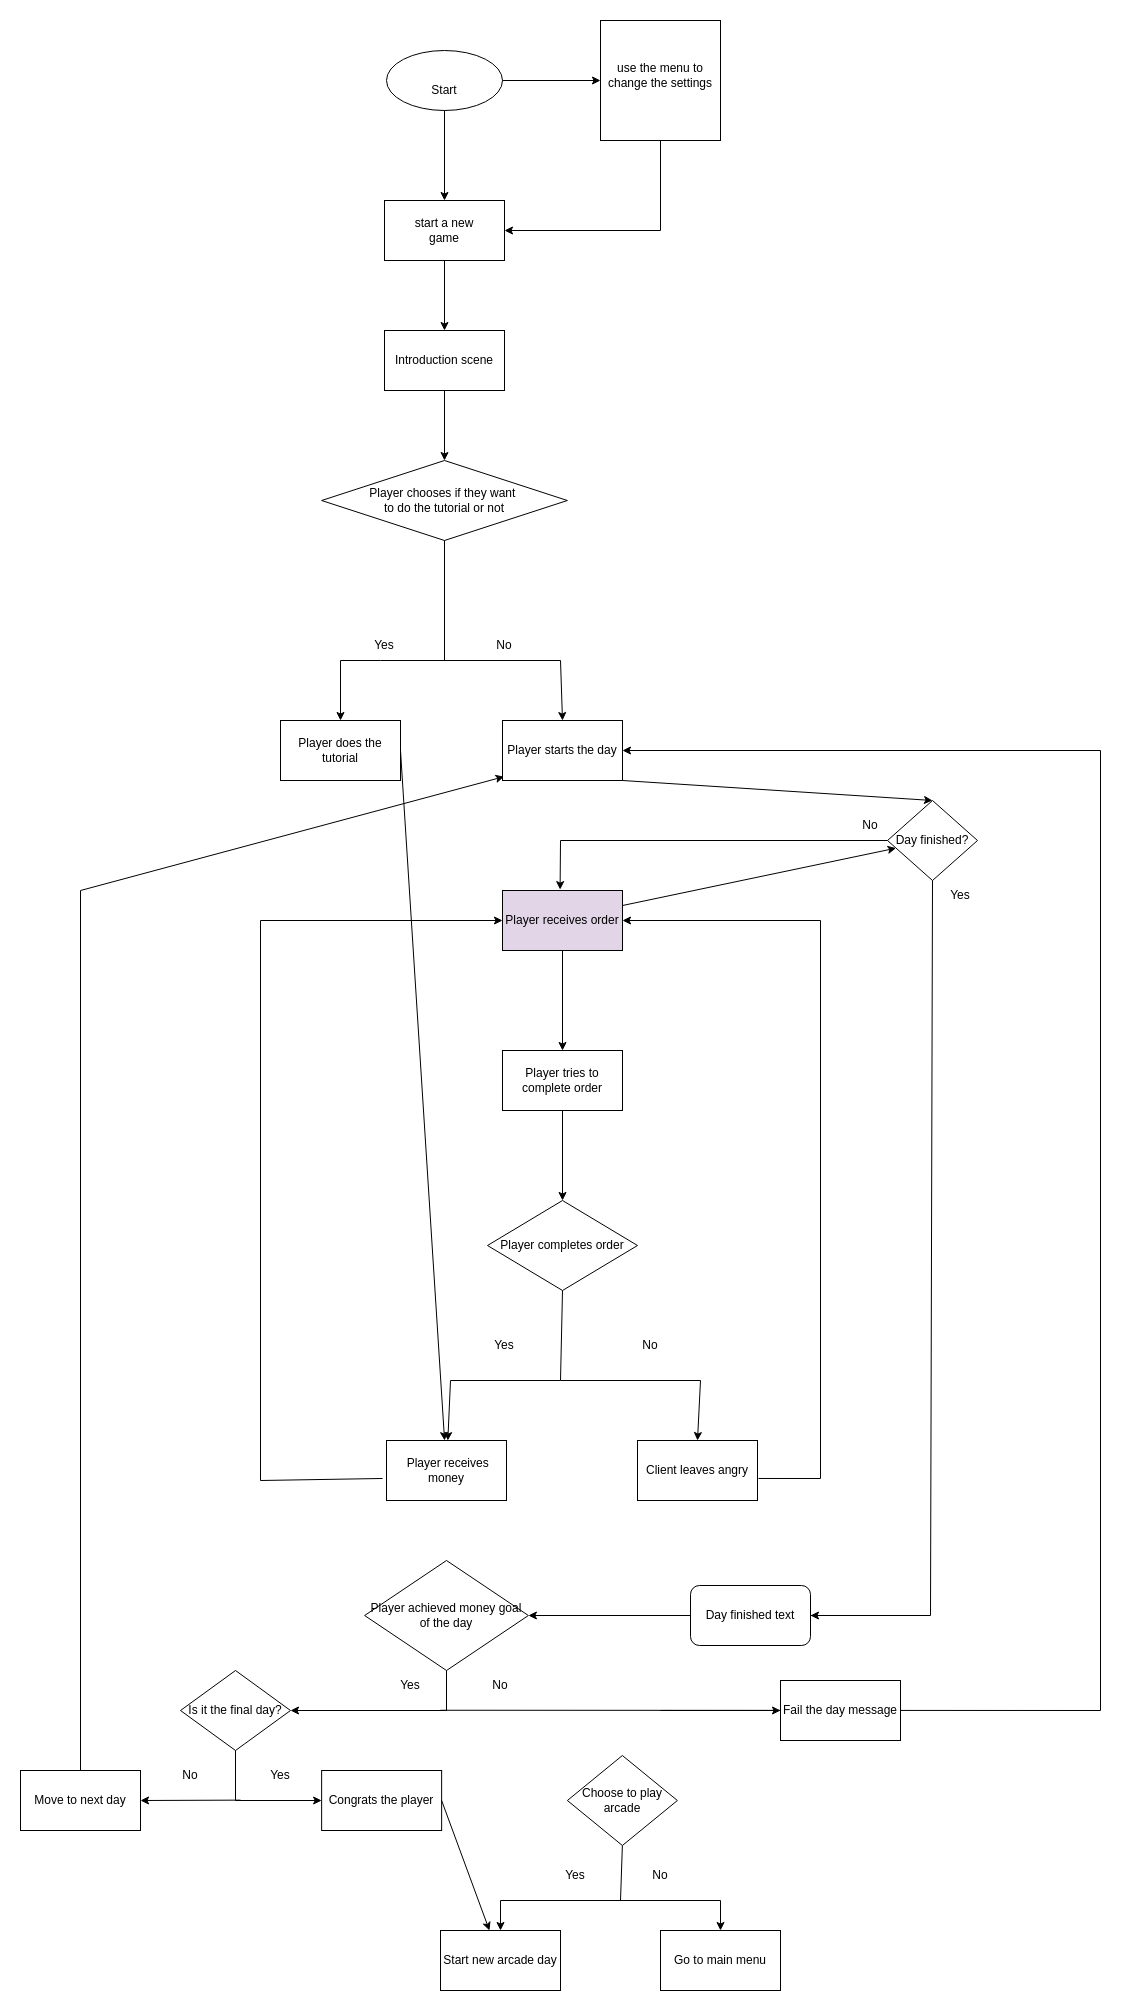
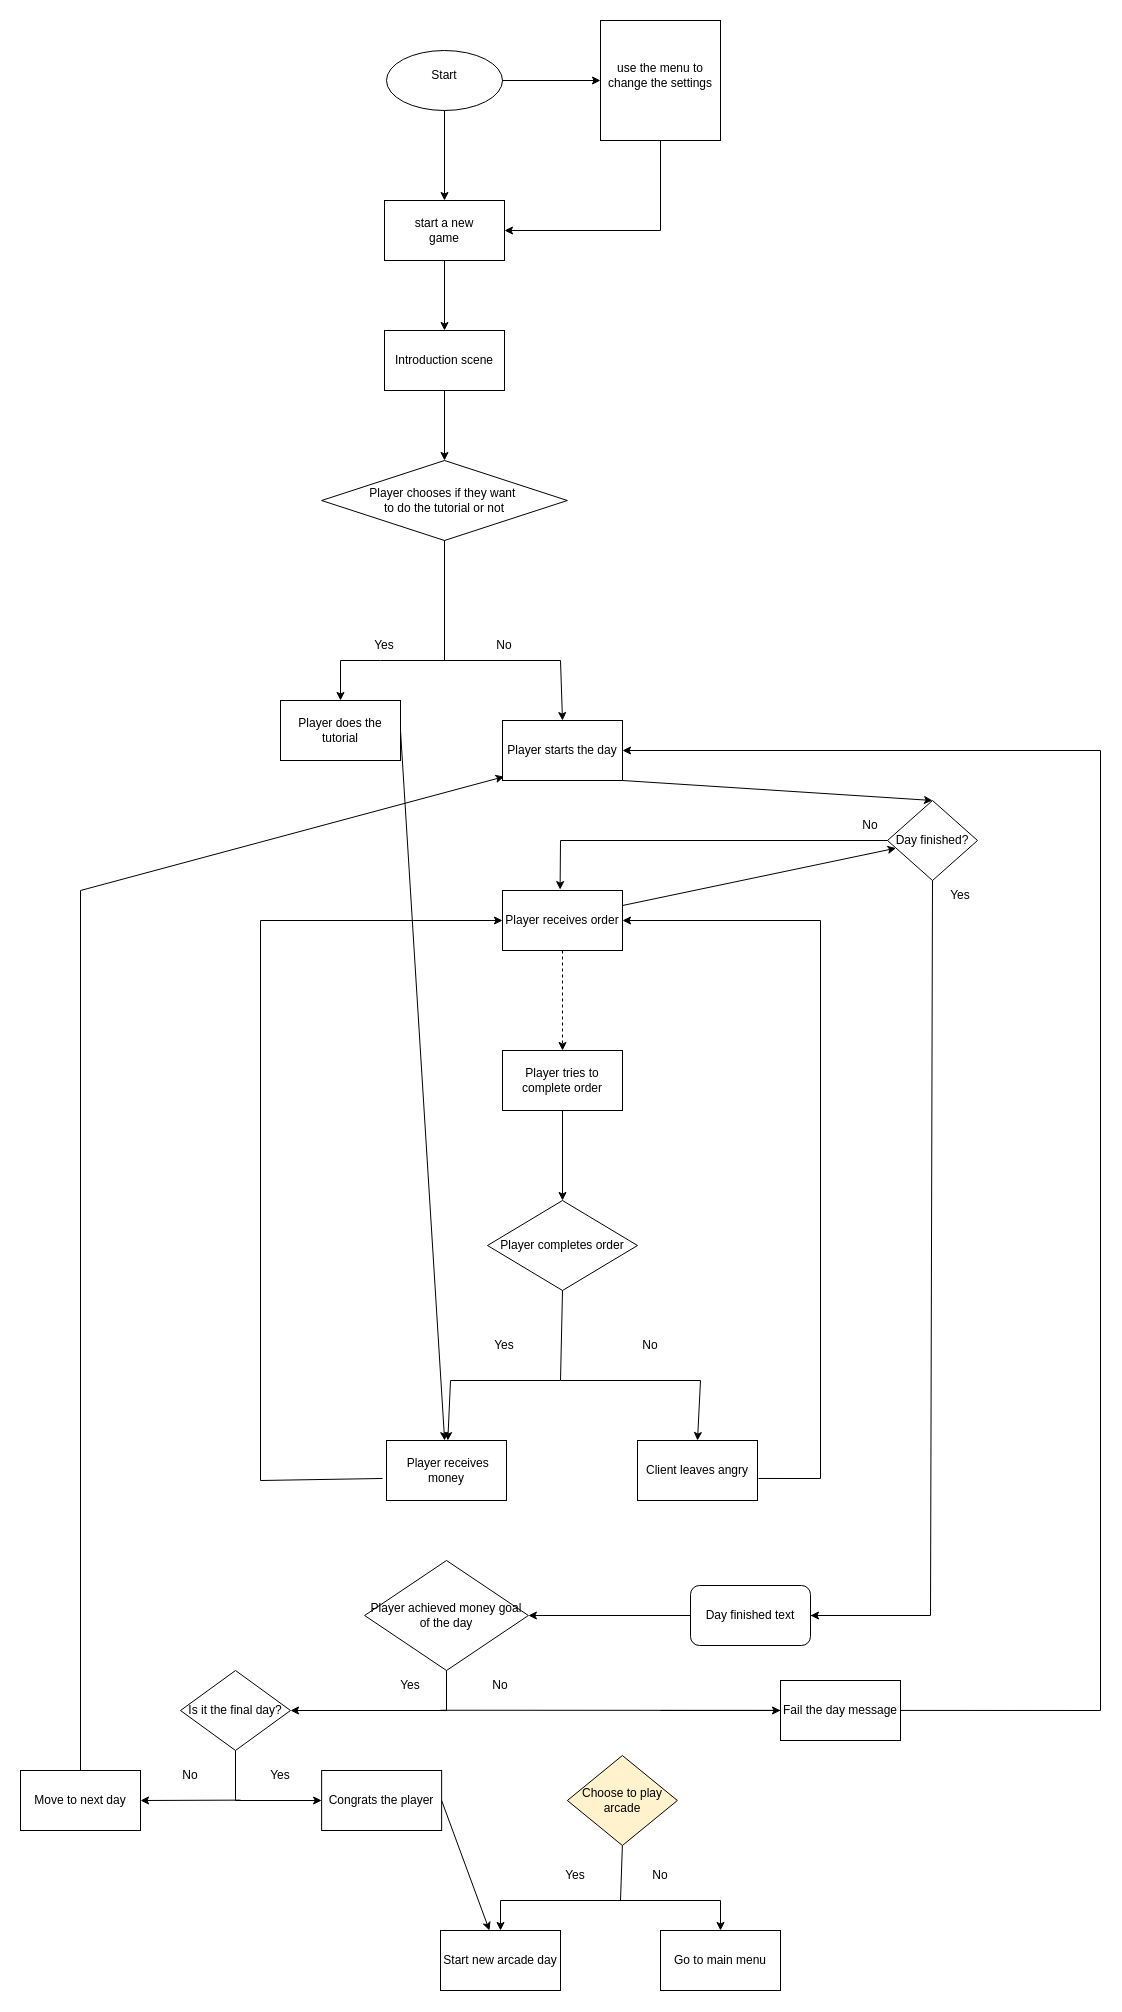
- <mxCell id="3" value="Start" style="text;html=1;align=center;verticalAlign=middle;whiteSpace=wrap;rounded=0;" vertex="1" parent="1"><mxGeometry x="414" y="75" width="60" height="30" as="geometry" /></mxCell>
+ <mxCell id="3" value="Start" style="text;html=1;align=center;verticalAlign=middle;whiteSpace=wrap;rounded=0;" vertex="1" parent="1"><mxGeometry x="414" y="60" width="60" height="30" as="geometry" /></mxCell>
- <mxCell id="17" value="Player does the tutorial" style="rounded=0;whiteSpace=wrap;html=1;" vertex="1" parent="1"><mxGeometry x="280" y="720" width="120" height="60" as="geometry" /></mxCell>
+ <mxCell id="17" value="Player does the tutorial" style="rounded=0;whiteSpace=wrap;html=1;" vertex="1" parent="1"><mxGeometry x="280" y="700" width="120" height="60" as="geometry" /></mxCell>
- <mxCell id="22" value="Player receives order" style="rounded=0;whiteSpace=wrap;html=1;fillColor=#e1d5e7;" vertex="1" parent="1"><mxGeometry x="502" y="890" width="120" height="60" as="geometry" /></mxCell>
+ <mxCell id="22" value="Player receives order" style="rounded=0;whiteSpace=wrap;html=1;" vertex="1" parent="1"><mxGeometry x="502" y="890" width="120" height="60" as="geometry" /></mxCell>
- <mxCell id="23" value="" style="endArrow=classic;html=1;rounded=0;exitX=0.5;exitY=1;exitDx=0;exitDy=0;entryX=0.5;entryY=0;entryDx=0;entryDy=0;" edge="1" parent="1" source="22" target="24"><mxGeometry width="50" height="50" relative="1" as="geometry"><mxPoint x="560" y="1030" as="sourcePoint" /><mxPoint x="562" y="990" as="targetPoint" /></mxGeometry></mxCell>
+ <mxCell id="23" value="" style="endArrow=classic;html=1;rounded=0;exitX=0.5;exitY=1;exitDx=0;exitDy=0;entryX=0.5;entryY=0;entryDx=0;entryDy=0;dashed=1;" edge="1" parent="1" source="22" target="24"><mxGeometry width="50" height="50" relative="1" as="geometry"><mxPoint x="560" y="1030" as="sourcePoint" /><mxPoint x="562" y="990" as="targetPoint" /></mxGeometry></mxCell>
- <mxCell id="47" value="Choose to play arcade" style="rhombus;whiteSpace=wrap;html=1;" vertex="1" parent="1"><mxGeometry x="566.88" y="1755" width="110" height="90" as="geometry" /></mxCell>
+ <mxCell id="47" value="Choose to play arcade" style="rhombus;whiteSpace=wrap;html=1;fillColor=#fff2cc;" vertex="1" parent="1"><mxGeometry x="566.88" y="1755" width="110" height="90" as="geometry" /></mxCell>
